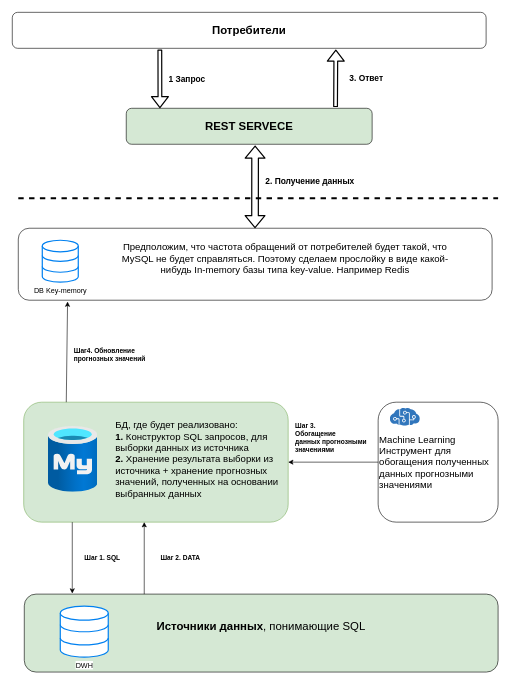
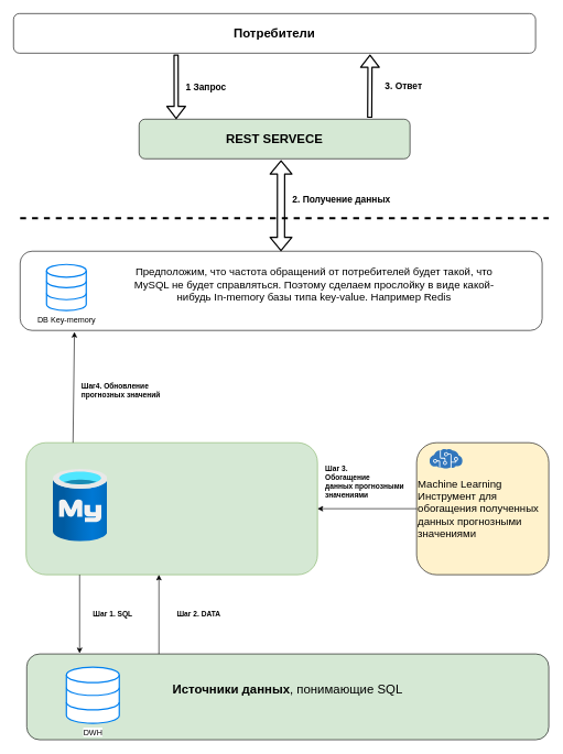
- <mxCell id="10" value="&lt;font style=&quot;font-size: 16px&quot;&gt;БД, где будет реализовано:&lt;br&gt;&lt;b&gt;1.&lt;/b&gt; Конструктор SQL запросов, для выборки данных из источника&lt;br&gt;&lt;b&gt;2.&lt;/b&gt; Хранение результата выборки из источника + хранение прогнозных значений, полученных на основании выбранных данных&lt;/font&gt;" style="text;html=1;strokeColor=none;fillColor=none;align=left;verticalAlign=middle;whiteSpace=wrap;rounded=0;" vertex="1" parent="1"><mxGeometry x="190" y="687.5" width="280" height="155" as="geometry" /></mxCell>
- <mxCell id="3" value="&lt;div style=&quot;font-size: 16px&quot;&gt;&lt;font style=&quot;font-size: 16px&quot;&gt;Machine Learning&lt;/font&gt;&lt;/div&gt;&lt;div style=&quot;font-size: 16px&quot;&gt;&lt;font style=&quot;font-size: 16px&quot;&gt;Инструмент для обогащения полученных данных прогнозными значениями&lt;/font&gt;&lt;/div&gt;" style="rounded=1;whiteSpace=wrap;html=1;align=left;" vertex="1" parent="1"><mxGeometry x="630" y="670" width="200" height="200" as="geometry" /></mxCell>
+ <mxCell id="3" value="&lt;div style=&quot;font-size: 16px&quot;&gt;&lt;font style=&quot;font-size: 16px&quot;&gt;Machine Learning&lt;/font&gt;&lt;/div&gt;&lt;div style=&quot;font-size: 16px&quot;&gt;&lt;font style=&quot;font-size: 16px&quot;&gt;Инструмент для обогащения полученных данных прогнозными значениями&lt;/font&gt;&lt;/div&gt;" style="rounded=1;whiteSpace=wrap;html=1;align=left;fillColor=#fff2cc;" vertex="1" parent="1"><mxGeometry x="630" y="670" width="200" height="200" as="geometry" /></mxCell>
